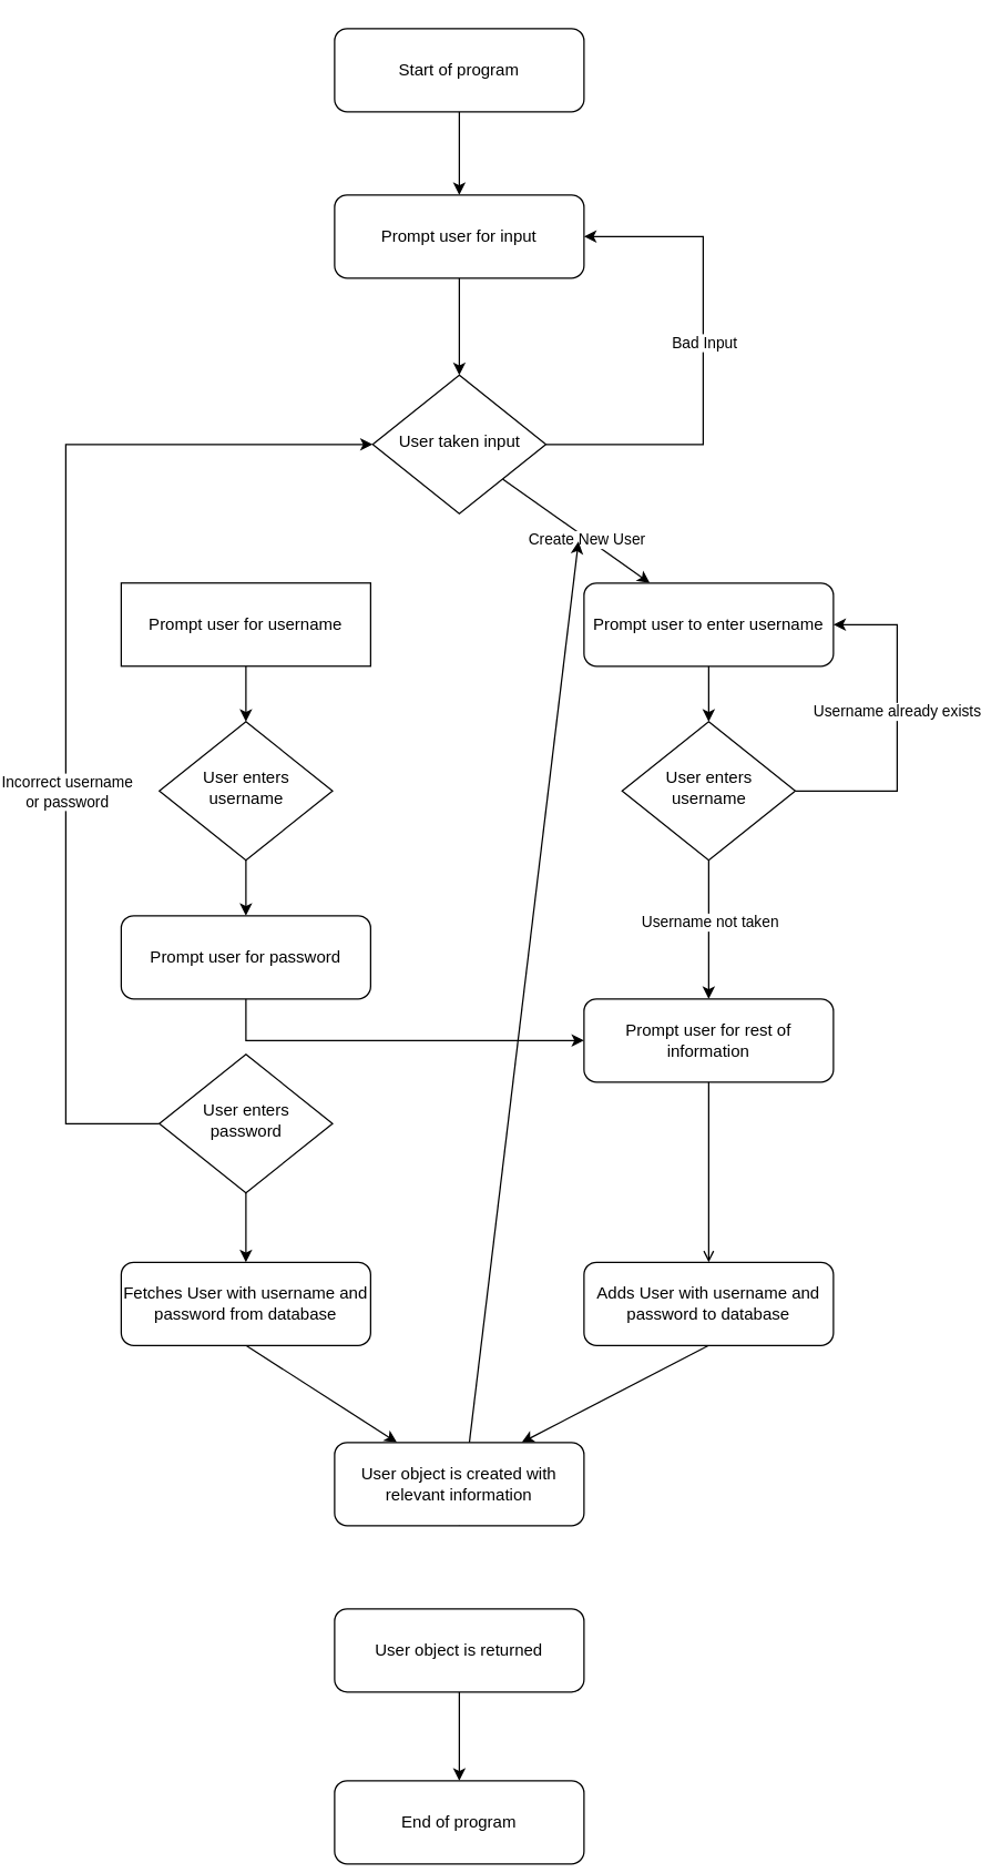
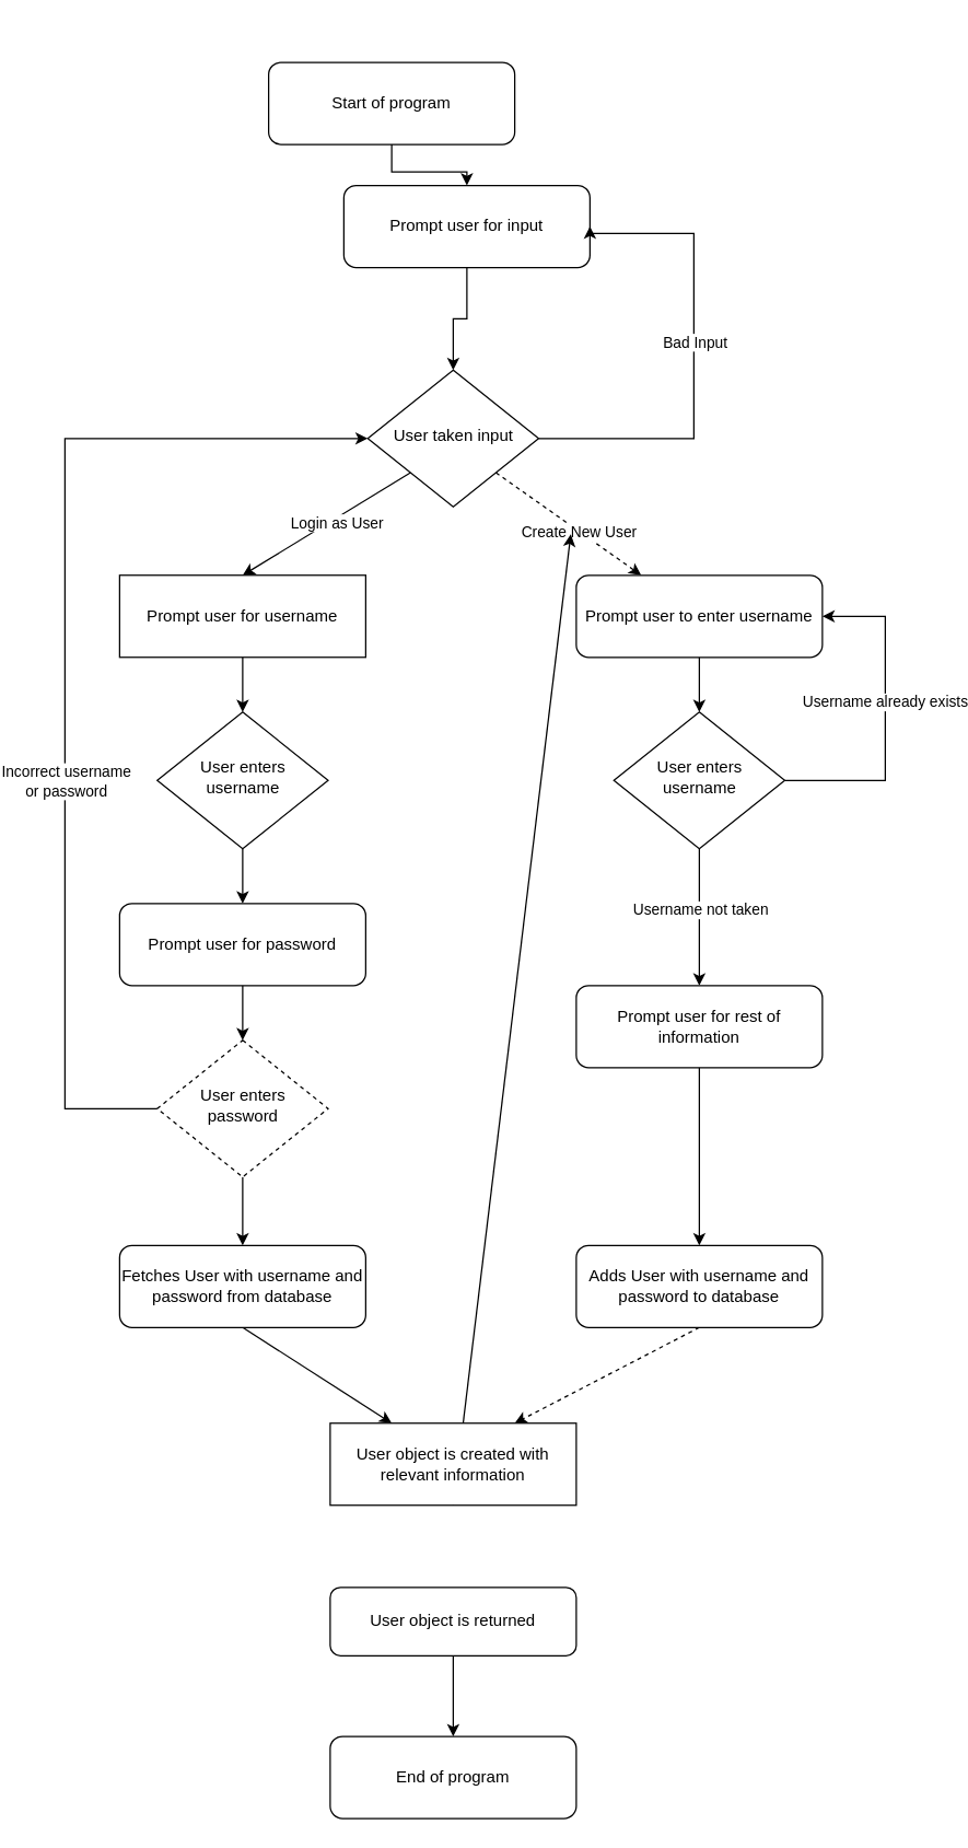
- <mxCell id="39" value="Start of program" style="rounded=1;whiteSpace=wrap;html=1;fontSize=12;glass=0;strokeWidth=1;shadow=0;" vertex="1" parent="1"><mxGeometry x="214" y="20" width="180" height="60" as="geometry" /></mxCell>
+ <mxCell id="39" value="Start of program" style="rounded=1;whiteSpace=wrap;html=1;fontSize=12;glass=0;strokeWidth=1;shadow=0;" vertex="1" parent="1"><mxGeometry x="169" y="45" width="180" height="60" as="geometry" /></mxCell>
- <mxCell id="3" value="Prompt user for input" style="rounded=1;whiteSpace=wrap;html=1;fontSize=12;glass=0;strokeWidth=1;shadow=0;" parent="1" vertex="1"><mxGeometry x="214" y="140" width="180" height="60" as="geometry" /></mxCell>
+ <mxCell id="3" value="Prompt user for input" style="rounded=1;whiteSpace=wrap;html=1;fontSize=12;glass=0;strokeWidth=1;shadow=0;" parent="1" vertex="1"><mxGeometry x="224" y="135" width="180" height="60" as="geometry" /></mxCell>
- <mxCell id="6" style="rounded=0;orthogonalLoop=1;jettySize=auto;html=1;exitX=1;exitY=1;exitDx=0;exitDy=0;" edge="1" parent="1" source="9" target="13"><mxGeometry relative="1" as="geometry" /></mxCell>
+ <mxCell id="6" style="rounded=0;orthogonalLoop=1;jettySize=auto;html=1;exitX=1;exitY=1;exitDx=0;exitDy=0;dashed=1;" edge="1" parent="1" source="9" target="13"><mxGeometry relative="1" as="geometry" /></mxCell>
+ <mxCell id="4" style="rounded=0;orthogonalLoop=1;jettySize=auto;html=1;exitX=0;exitY=1;exitDx=0;exitDy=0;entryX=0.5;entryY=0;entryDx=0;entryDy=0;" edge="1" parent="1" source="9" target="11"><mxGeometry relative="1" as="geometry" /></mxCell>
+ <mxCell id="5" value="Login as User" style="edgeLabel;html=1;align=center;verticalAlign=middle;resizable=0;points=[];" vertex="1" connectable="0" parent="4"><mxGeometry x="-0.101" y="3" relative="1" as="geometry"><mxPoint as="offset" /></mxGeometry></mxCell>
- <mxCell id="24" style="edgeStyle=orthogonalEdgeStyle;rounded=0;orthogonalLoop=1;jettySize=auto;html=1;exitX=0.5;exitY=1;exitDx=0;exitDy=0;" edge="1" parent="1" source="25" target="21"><mxGeometry relative="1" as="geometry" /></mxCell>
+ <mxCell id="24" style="edgeStyle=orthogonalEdgeStyle;rounded=0;orthogonalLoop=1;jettySize=auto;html=1;exitX=0.5;exitY=1;exitDx=0;exitDy=0;entryX=0.5;entryY=0;entryDx=0;entryDy=0;" edge="1" parent="1" source="25" target="29"><mxGeometry relative="1" as="geometry" /></mxCell>
- <mxCell id="29" value="User enters password" style="rhombus;whiteSpace=wrap;html=1;shadow=0;fontFamily=Helvetica;fontSize=12;align=center;strokeWidth=1;spacing=6;spacingTop=-4;" vertex="1" parent="1"><mxGeometry x="87.5" y="760" width="125" height="100" as="geometry" /></mxCell>
+ <mxCell id="29" value="User enters password" style="rhombus;whiteSpace=wrap;html=1;shadow=0;fontFamily=Helvetica;fontSize=12;align=center;strokeWidth=1;spacing=6;spacingTop=-4;dashed=1;" vertex="1" parent="1"><mxGeometry x="87.5" y="760" width="125" height="100" as="geometry" /></mxCell>
- <mxCell id="20" style="edgeStyle=orthogonalEdgeStyle;rounded=0;orthogonalLoop=1;jettySize=auto;html=1;exitX=0.5;exitY=1;exitDx=0;exitDy=0;entryX=0.5;entryY=0;entryDx=0;entryDy=0;endArrow=open;" edge="1" parent="1" source="21" target="33"><mxGeometry relative="1" as="geometry" /></mxCell>
+ <mxCell id="20" style="edgeStyle=orthogonalEdgeStyle;rounded=0;orthogonalLoop=1;jettySize=auto;html=1;exitX=0.5;exitY=1;exitDx=0;exitDy=0;entryX=0.5;entryY=0;entryDx=0;entryDy=0;" edge="1" parent="1" source="21" target="33"><mxGeometry relative="1" as="geometry" /></mxCell>
- <mxCell id="32" style="rounded=0;orthogonalLoop=1;jettySize=auto;html=1;exitX=0.5;exitY=1;exitDx=0;exitDy=0;entryX=0.75;entryY=0;entryDx=0;entryDy=0;" edge="1" parent="1" source="33" target="35"><mxGeometry relative="1" as="geometry" /></mxCell>
+ <mxCell id="32" style="rounded=0;orthogonalLoop=1;jettySize=auto;html=1;exitX=0.5;exitY=1;exitDx=0;exitDy=0;entryX=0.75;entryY=0;entryDx=0;entryDy=0;dashed=1;" edge="1" parent="1" source="33" target="35"><mxGeometry relative="1" as="geometry" /></mxCell>
- <mxCell id="35" value="User object is created with relevant information" style="rounded=1;whiteSpace=wrap;html=1;fontSize=12;glass=0;strokeWidth=1;shadow=0;" vertex="1" parent="1"><mxGeometry x="214" y="1040" width="180" height="60" as="geometry" /></mxCell>
+ <mxCell id="35" value="User object is created with relevant information" style="whiteSpace=wrap;html=1;fontSize=12;glass=0;strokeWidth=1;shadow=0;rounded=0;" vertex="1" parent="1"><mxGeometry x="214" y="1040" width="180" height="60" as="geometry" /></mxCell>
- <mxCell id="37" value="User object is returned" style="rounded=1;whiteSpace=wrap;html=1;fontSize=12;glass=0;strokeWidth=1;shadow=0;" vertex="1" parent="1"><mxGeometry x="214" y="1160" width="180" height="60" as="geometry" /></mxCell>
+ <mxCell id="37" value="User object is returned" style="rounded=1;whiteSpace=wrap;html=1;fontSize=12;glass=0;strokeWidth=1;shadow=0;" vertex="1" parent="1"><mxGeometry x="214" y="1160" width="180" height="50" as="geometry" /></mxCell>
- <mxCell id="40" value="End of program" style="rounded=1;whiteSpace=wrap;html=1;fontSize=12;glass=0;strokeWidth=1;shadow=0;" vertex="1" parent="1"><mxGeometry x="214" y="1284" width="180" height="60" as="geometry" /></mxCell>
+ <mxCell id="40" value="End of program" style="rounded=1;whiteSpace=wrap;html=1;fontSize=12;glass=0;strokeWidth=1;shadow=0;" vertex="1" parent="1"><mxGeometry x="214" y="1269" width="180" height="60" as="geometry" /></mxCell>
